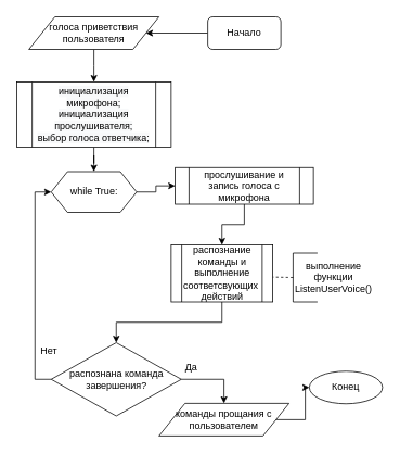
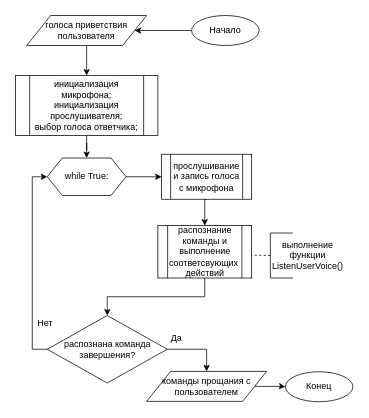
- <mxCell id="3" value="Начало" style="whiteSpace=wrap;html=1;rounded=1;" parent="1" vertex="1"><mxGeometry x="255" y="20" width="90" height="40" as="geometry" /></mxCell>
+ <mxCell id="3" value="Начало" style="ellipse;whiteSpace=wrap;html=1;" parent="1" vertex="1"><mxGeometry x="255" y="20" width="90" height="40" as="geometry" /></mxCell>
- <mxCell id="9" value="прослушивание и запись голоса с микрофона" style="shape=process;whiteSpace=wrap;html=1;backgroundOutline=1;" parent="1" vertex="1"><mxGeometry x="215" y="205" width="170" height="45" as="geometry" /></mxCell>
+ <mxCell id="9" value="прослушивание и запись голоса с микрофона" style="shape=process;whiteSpace=wrap;html=1;backgroundOutline=1;" parent="1" vertex="1"><mxGeometry x="215" y="205" width="120" height="60" as="geometry" /></mxCell>
- <mxCell id="15" value="Конец" style="ellipse;whiteSpace=wrap;html=1;" parent="1" vertex="1"><mxGeometry x="380" y="455" width="90" height="40" as="geometry" /></mxCell>
+ <mxCell id="15" value="Конец" style="ellipse;whiteSpace=wrap;html=1;" parent="1" vertex="1"><mxGeometry x="380" y="495" width="90" height="40" as="geometry" /></mxCell>
